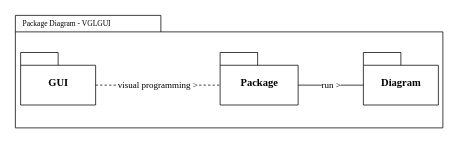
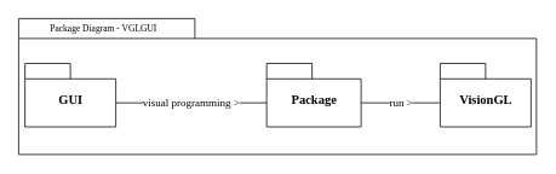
- <mxCell id="3" value="&lt;font style=&quot;font-size: 10px&quot;&gt;Package Diagram -&amp;nbsp;&lt;/font&gt;VGLGUI" style="text;html=1;align=left;verticalAlign=top;spacingTop=-4;fontSize=10;fontFamily=Verdana" parent="1" vertex="1"><mxGeometry x="28" y="22" width="206" height="20" as="geometry" /></mxCell>
+ <mxCell id="3" value="&lt;font style=&quot;font-size: 10px&quot;&gt;Package Diagram -&amp;nbsp;&lt;/font&gt;VGLGUI" style="text;html=1;align=left;verticalAlign=top;spacingTop=-4;fontSize=10;fontFamily=Verdana" parent="1" vertex="1"><mxGeometry x="53" y="22" width="206" height="20" as="geometry" /></mxCell>
- <mxCell id="6" value="&lt;font style=&quot;font-size: 14px&quot;&gt;Diagram&lt;/font&gt;" style="shape=folder;fontStyle=1;spacingTop=10;tabWidth=50;tabHeight=17;tabPosition=left;html=1;rounded=0;shadow=0;comic=0;labelBackgroundColor=none;strokeWidth=1;fontFamily=Verdana;fontSize=10;align=center;" parent="1" vertex="1"><mxGeometry x="484" y="69.5" width="100" height="70" as="geometry" /></mxCell>
+ <mxCell id="6" value="&lt;font style=&quot;font-size: 14px&quot;&gt;VisionGL&lt;/font&gt;" style="shape=folder;fontStyle=1;spacingTop=10;tabWidth=50;tabHeight=17;tabPosition=left;html=1;rounded=0;shadow=0;comic=0;labelBackgroundColor=none;strokeWidth=1;fontFamily=Verdana;fontSize=10;align=center;" parent="1" vertex="1"><mxGeometry x="484" y="69.5" width="100" height="70" as="geometry" /></mxCell>
- <mxCell id="7" value="&lt;font style=&quot;font-size: 12px&quot;&gt;visual programming &amp;gt;&lt;/font&gt;" style="endArrow=none;html=1;fontFamily=Verdana;fontSize=10;exitX=0;exitY=0;exitDx=100;exitDy=43.5;exitPerimeter=0;entryX=0;entryY=0;entryDx=0;entryDy=43.5;entryPerimeter=0;dashed=1;" parent="1" source="5" target="4" edge="1"><mxGeometry width="50" height="50" relative="1" as="geometry"><mxPoint x="188" y="115.499" as="sourcePoint" /><mxPoint x="258" y="115.499" as="targetPoint" /></mxGeometry></mxCell>
+ <mxCell id="7" value="&lt;font style=&quot;font-size: 12px&quot;&gt;visual programming &amp;gt;&lt;/font&gt;" style="endArrow=none;html=1;fontFamily=Verdana;fontSize=10;exitX=0;exitY=0;exitDx=100;exitDy=43.5;exitPerimeter=0;entryX=0;entryY=0;entryDx=0;entryDy=43.5;entryPerimeter=0;" parent="1" source="5" target="4" edge="1"><mxGeometry width="50" height="50" relative="1" as="geometry"><mxPoint x="188" y="115.499" as="sourcePoint" /><mxPoint x="258" y="115.499" as="targetPoint" /></mxGeometry></mxCell>
